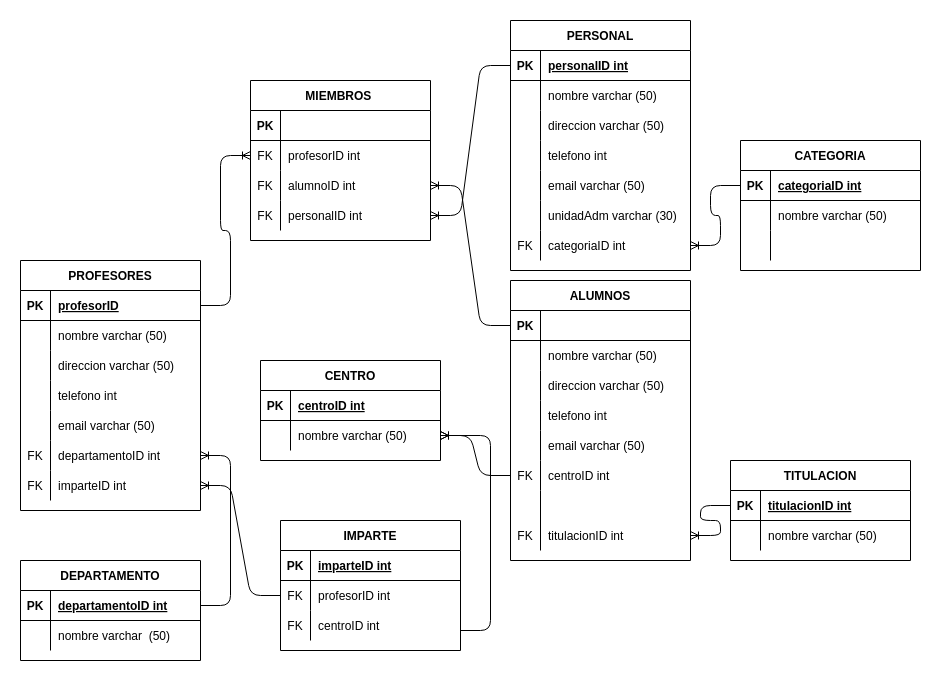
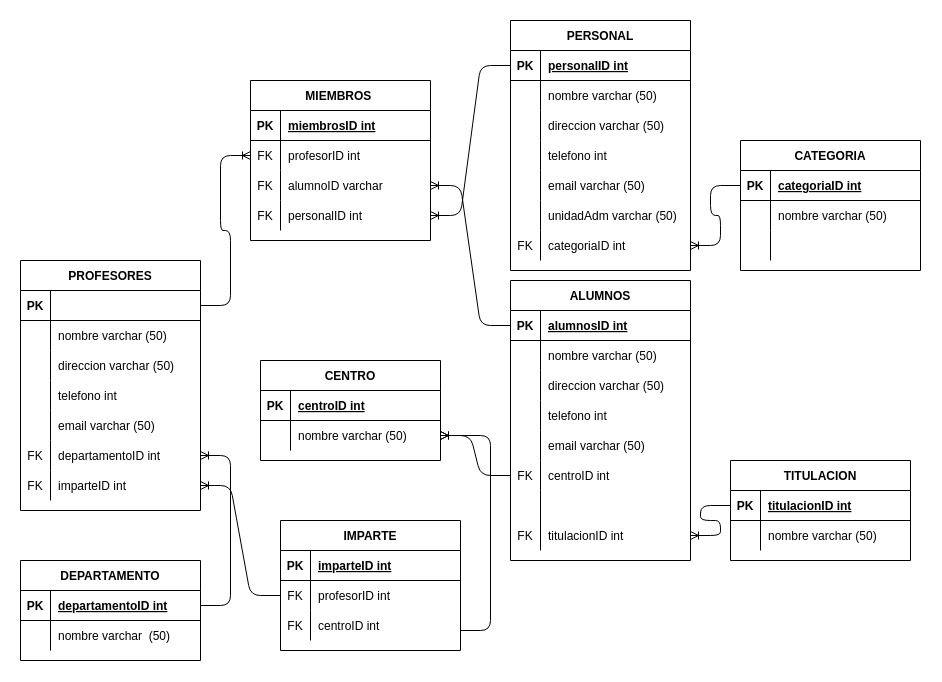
+ <mxCell id="5" value="miembrosID int" style="shape=partialRectangle;connectable=0;fillColor=none;top=0;left=0;bottom=0;right=0;align=left;spacingLeft=6;fontStyle=5;overflow=hidden;" vertex="1" parent="3"><mxGeometry x="30" width="150" height="30" as="geometry" /></mxCell>
- <mxCell id="11" value="alumnoID int" style="shape=partialRectangle;connectable=0;fillColor=none;top=0;left=0;bottom=0;right=0;align=left;spacingLeft=6;overflow=hidden;" vertex="1" parent="9"><mxGeometry x="30" width="150" height="30" as="geometry" /></mxCell>
+ <mxCell id="11" value="alumnoID varchar" style="shape=partialRectangle;connectable=0;fillColor=none;top=0;left=0;bottom=0;right=0;align=left;spacingLeft=6;overflow=hidden;" vertex="1" parent="9"><mxGeometry x="30" width="150" height="30" as="geometry" /></mxCell>
- <mxCell id="100" value="unidadAdm varchar (30)" style="shape=partialRectangle;connectable=0;fillColor=none;top=0;left=0;bottom=0;right=0;align=left;spacingLeft=6;overflow=hidden;" vertex="1" parent="98"><mxGeometry x="30" width="150" height="30" as="geometry" /></mxCell>
+ <mxCell id="100" value="unidadAdm varchar (50)" style="shape=partialRectangle;connectable=0;fillColor=none;top=0;left=0;bottom=0;right=0;align=left;spacingLeft=6;overflow=hidden;" vertex="1" parent="98"><mxGeometry x="30" width="150" height="30" as="geometry" /></mxCell>
- <mxCell id="18" value="profesorID" style="shape=partialRectangle;connectable=0;fillColor=none;top=0;left=0;bottom=0;right=0;align=left;spacingLeft=6;fontStyle=5;overflow=hidden;" vertex="1" parent="16"><mxGeometry x="30" width="150" height="30" as="geometry" /></mxCell>
+ <mxCell id="40" value="alumnosID int" style="shape=partialRectangle;connectable=0;fillColor=none;top=0;left=0;bottom=0;right=0;align=left;spacingLeft=6;fontStyle=5;overflow=hidden;" vertex="1" parent="38"><mxGeometry x="30" width="150" height="30" as="geometry" /></mxCell>
